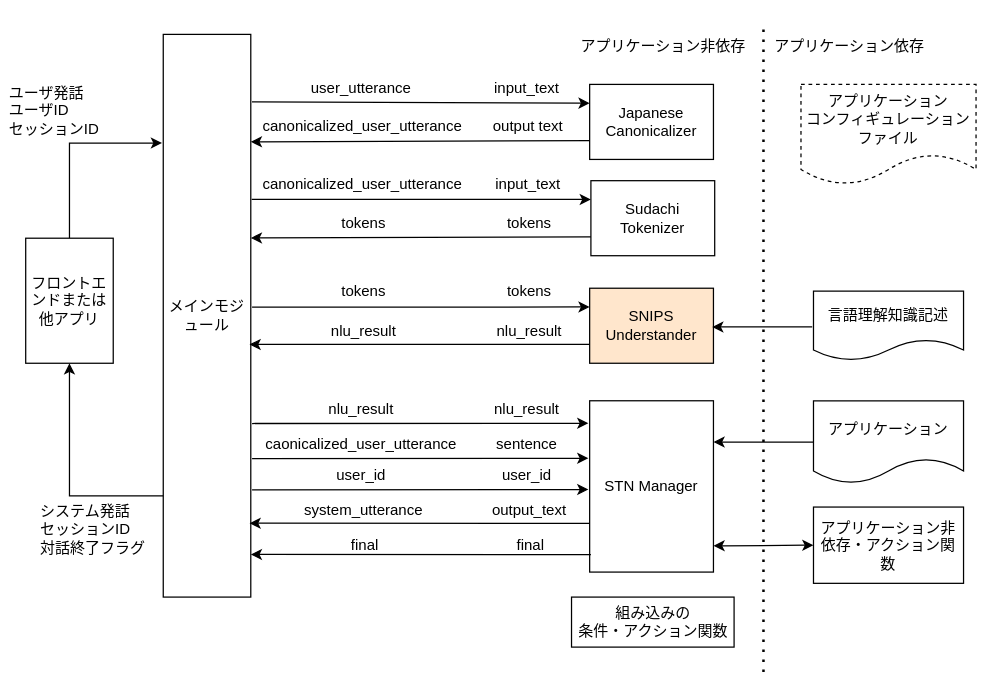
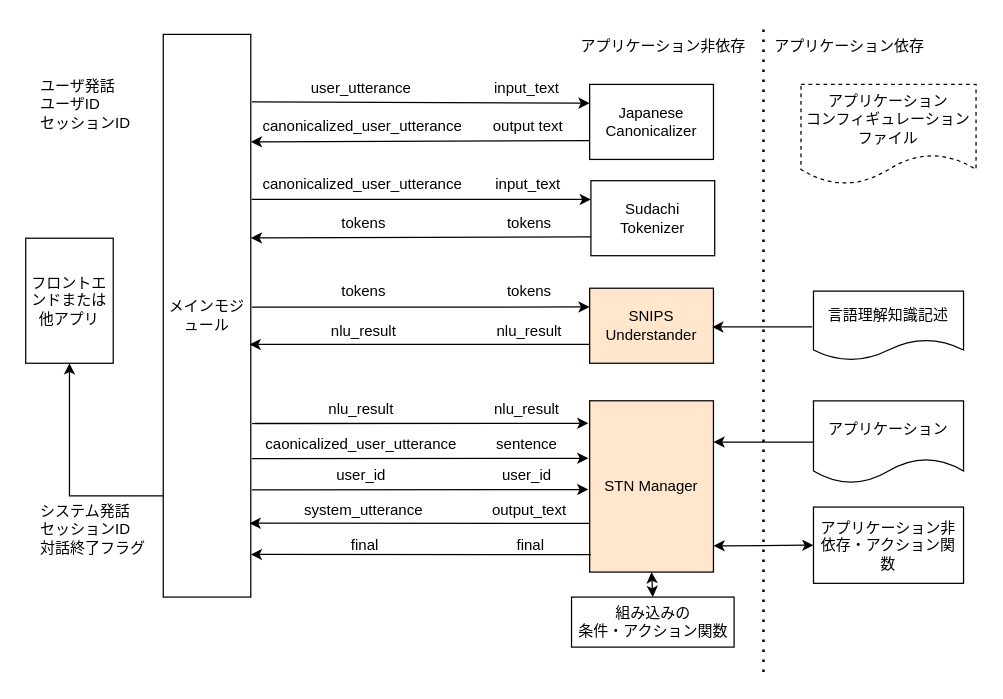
- <mxCell id="56" value="ユーザ発話&lt;br&gt;ユーザID&lt;br&gt;セッションID" style="text;html=1;strokeColor=none;fillColor=none;align=left;verticalAlign=middle;whiteSpace=wrap;rounded=0;" parent="1" vertex="1"><mxGeometry x="5" y="75" width="100" height="25" as="geometry" /></mxCell>
+ <mxCell id="56" value="ユーザ発話&lt;br&gt;ユーザID&lt;br&gt;セッションID" style="text;html=1;strokeColor=none;fillColor=none;align=left;verticalAlign=middle;whiteSpace=wrap;rounded=0;" parent="1" vertex="1"><mxGeometry x="30" y="70" width="100" height="25" as="geometry" /></mxCell>
- <mxCell id="11" value="" style="endArrow=classic;html=1;rounded=0;entryX=-0.014;entryY=0.193;entryDx=0;entryDy=0;exitX=0.5;exitY=0;exitDx=0;exitDy=0;entryPerimeter=0;" parent="1" source="55" target="2" edge="1"><mxGeometry width="50" height="50" relative="1" as="geometry"><mxPoint x="50" y="57" as="sourcePoint" /><mxPoint x="130" y="57" as="targetPoint" /><Array as="points"><mxPoint x="55" y="114" /></Array></mxGeometry></mxCell>
- <mxCell id="5" value="STN Manager" style="rounded=0;whiteSpace=wrap;html=1;" parent="1" vertex="1"><mxGeometry x="471" y="320" width="99" height="137" as="geometry" /></mxCell>
+ <mxCell id="5" value="STN Manager" style="rounded=0;whiteSpace=wrap;html=1;fillColor=#ffe6cc;" parent="1" vertex="1"><mxGeometry x="471" y="320" width="99" height="137" as="geometry" /></mxCell>
+ <mxCell id="53" value="" style="endArrow=classic;startArrow=classic;html=1;rounded=0;entryX=0.5;entryY=0;entryDx=0;entryDy=0;exitX=0.5;exitY=1;exitDx=0;exitDy=0;" parent="1" source="5" target="54" edge="1"><mxGeometry width="50" height="50" relative="1" as="geometry"><mxPoint x="510" y="457" as="sourcePoint" /><mxPoint x="496" y="507" as="targetPoint" /></mxGeometry></mxCell>
